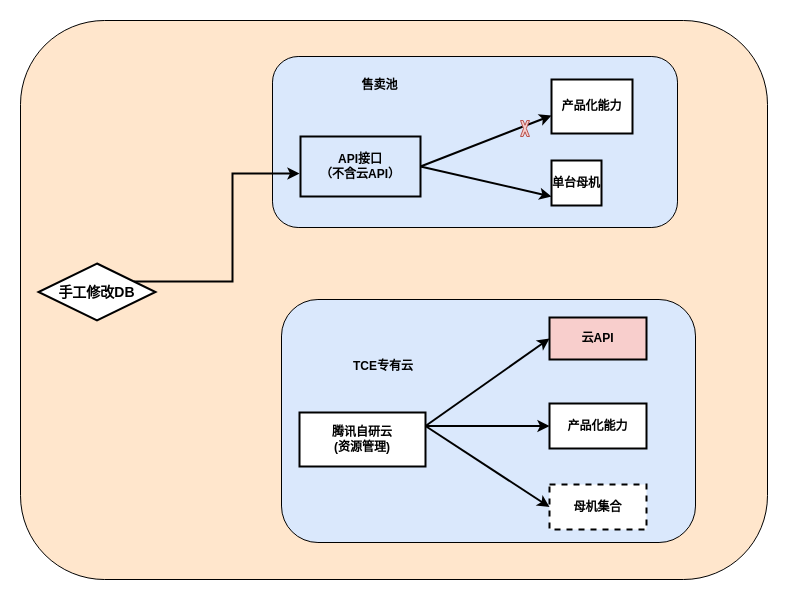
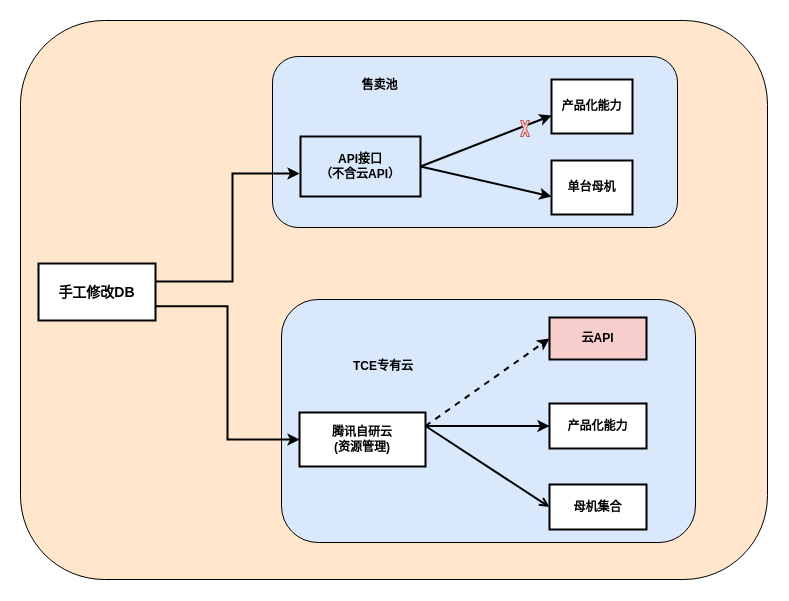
- <mxCell id="10" value="单台母机" style="whiteSpace=wrap;html=1;rounded=0;strokeWidth=2;fontStyle=1;" vertex="1" parent="4"><mxGeometry x="251" y="90" width="50" height="45" as="geometry" /></mxCell>
+ <mxCell id="10" value="单台母机" style="whiteSpace=wrap;html=1;rounded=0;strokeWidth=2;fontStyle=1;" vertex="1" parent="4"><mxGeometry x="251" y="90" width="81" height="54" as="geometry" /></mxCell>
- <mxCell id="13" value="&lt;b&gt;&lt;font style=&quot;font-size: 14px;&quot;&gt;手工修改DB&lt;/font&gt;&lt;/b&gt;" style="rhombus;whiteSpace=wrap;html=1;strokeWidth=2;" vertex="1" parent="1"><mxGeometry x="38" y="263" width="117" height="57" as="geometry" /></mxCell>
+ <mxCell id="13" value="&lt;b&gt;&lt;font style=&quot;font-size: 14px;&quot;&gt;手工修改DB&lt;/font&gt;&lt;/b&gt;" style="rounded=0;whiteSpace=wrap;html=1;strokeWidth=2;" vertex="1" parent="1"><mxGeometry x="38" y="263" width="117" height="57" as="geometry" /></mxCell>
+ <mxCell id="24" value="" style="edgeStyle=orthogonalEdgeStyle;rounded=0;orthogonalLoop=1;jettySize=auto;html=1;exitX=1;exitY=0.75;exitDx=0;exitDy=0;entryX=0;entryY=0.5;entryDx=0;entryDy=0;strokeWidth=2;" edge="1" parent="1" source="13" target="17"><mxGeometry relative="1" as="geometry"><mxPoint x="74" y="344" as="sourcePoint" /><mxPoint x="242" y="459.5" as="targetPoint" /></mxGeometry></mxCell>
- <mxCell id="16" value="" style="rounded=0;orthogonalLoop=1;jettySize=auto;html=1;exitX=1;exitY=0.25;exitDx=0;exitDy=0;strokeWidth=2;entryX=0;entryY=0.5;entryDx=0;entryDy=0;" edge="1" parent="14" source="17" target="18"><mxGeometry relative="1" as="geometry"><mxPoint x="216" y="23" as="targetPoint" /></mxGeometry></mxCell>
+ <mxCell id="16" value="" style="rounded=0;orthogonalLoop=1;jettySize=auto;html=1;exitX=1;exitY=0.25;exitDx=0;exitDy=0;strokeWidth=2;entryX=0;entryY=0.5;entryDx=0;entryDy=0;dashed=1;" edge="1" parent="14" source="17" target="18"><mxGeometry relative="1" as="geometry"><mxPoint x="216" y="23" as="targetPoint" /></mxGeometry></mxCell>
- <mxCell id="22" value="" style="rounded=0;orthogonalLoop=1;jettySize=auto;html=1;exitX=1;exitY=0.25;exitDx=0;exitDy=0;strokeWidth=2;entryX=0;entryY=0.5;entryDx=0;entryDy=0;" edge="1" parent="14" source="17" target="20"><mxGeometry relative="1" as="geometry"><mxPoint x="135" y="167" as="sourcePoint" /><mxPoint x="216" y="194" as="targetPoint" /></mxGeometry></mxCell>
+ <mxCell id="22" value="" style="rounded=0;orthogonalLoop=1;jettySize=auto;html=1;exitX=1;exitY=0.25;exitDx=0;exitDy=0;strokeWidth=2;entryX=0;entryY=0.5;entryDx=0;entryDy=0;endArrow=open;" edge="1" parent="14" source="17" target="20"><mxGeometry relative="1" as="geometry"><mxPoint x="135" y="167" as="sourcePoint" /><mxPoint x="216" y="194" as="targetPoint" /></mxGeometry></mxCell>
- <mxCell id="20" value="母机集合" style="whiteSpace=wrap;html=1;rounded=0;strokeWidth=2;fontStyle=1;dashed=1;" vertex="1" parent="14"><mxGeometry x="250" y="167" width="97" height="45" as="geometry" /></mxCell>
+ <mxCell id="20" value="母机集合" style="whiteSpace=wrap;html=1;rounded=0;strokeWidth=2;fontStyle=1;" vertex="1" parent="14"><mxGeometry x="250" y="167" width="97" height="45" as="geometry" /></mxCell>
